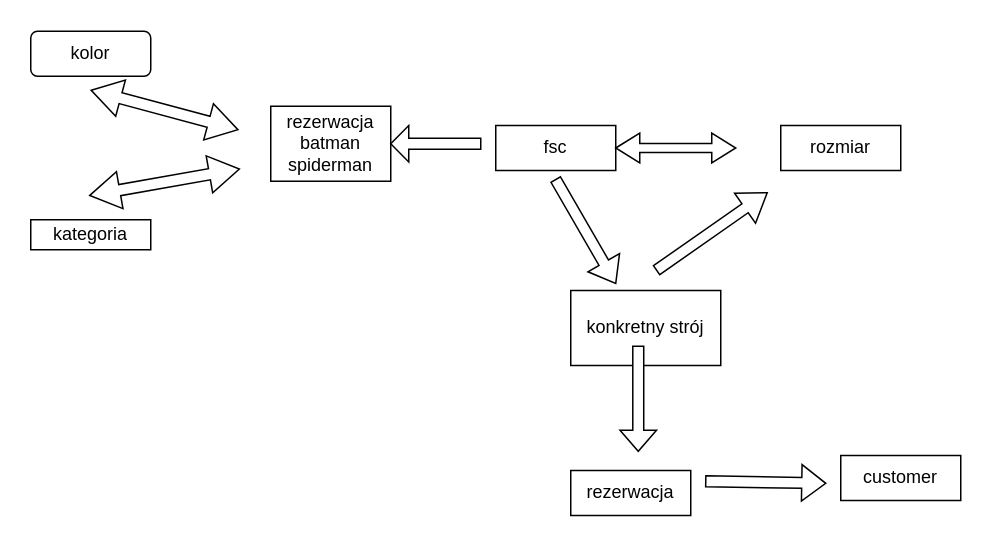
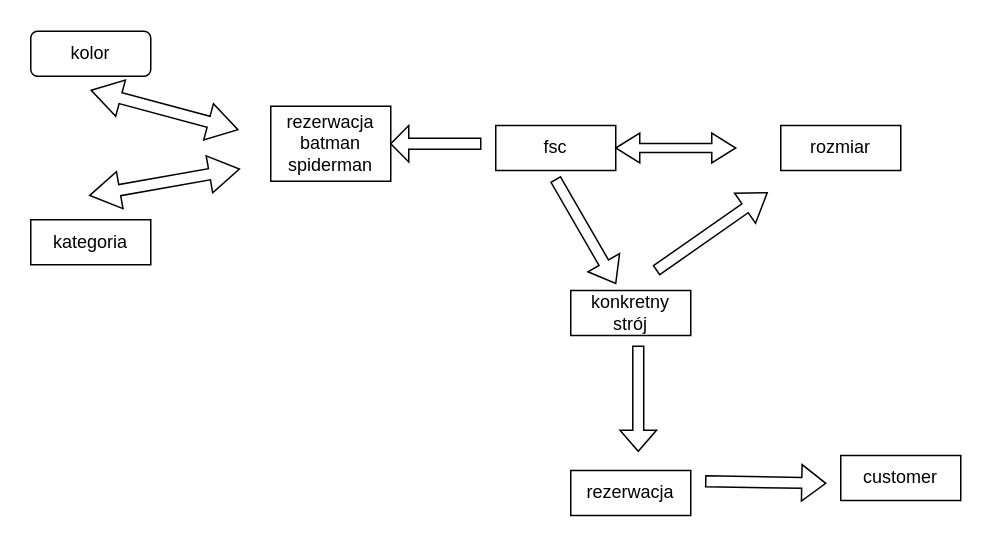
- <mxCell id="4" value="kategoria" style="rounded=0;whiteSpace=wrap;html=1;" vertex="1" parent="1"><mxGeometry x="20" y="145.83" width="80" height="20" as="geometry" /></mxCell>
+ <mxCell id="4" value="kategoria" style="rounded=0;whiteSpace=wrap;html=1;" vertex="1" parent="1"><mxGeometry x="20" y="145.83" width="80" height="30" as="geometry" /></mxCell>
- <mxCell id="8" value="konkretny strój" style="rounded=0;whiteSpace=wrap;html=1;" vertex="1" parent="1"><mxGeometry x="380" y="193" width="100" height="50" as="geometry" /></mxCell>
+ <mxCell id="8" value="konkretny strój" style="rounded=0;whiteSpace=wrap;html=1;" vertex="1" parent="1"><mxGeometry x="380" y="193" width="80" height="30" as="geometry" /></mxCell>
